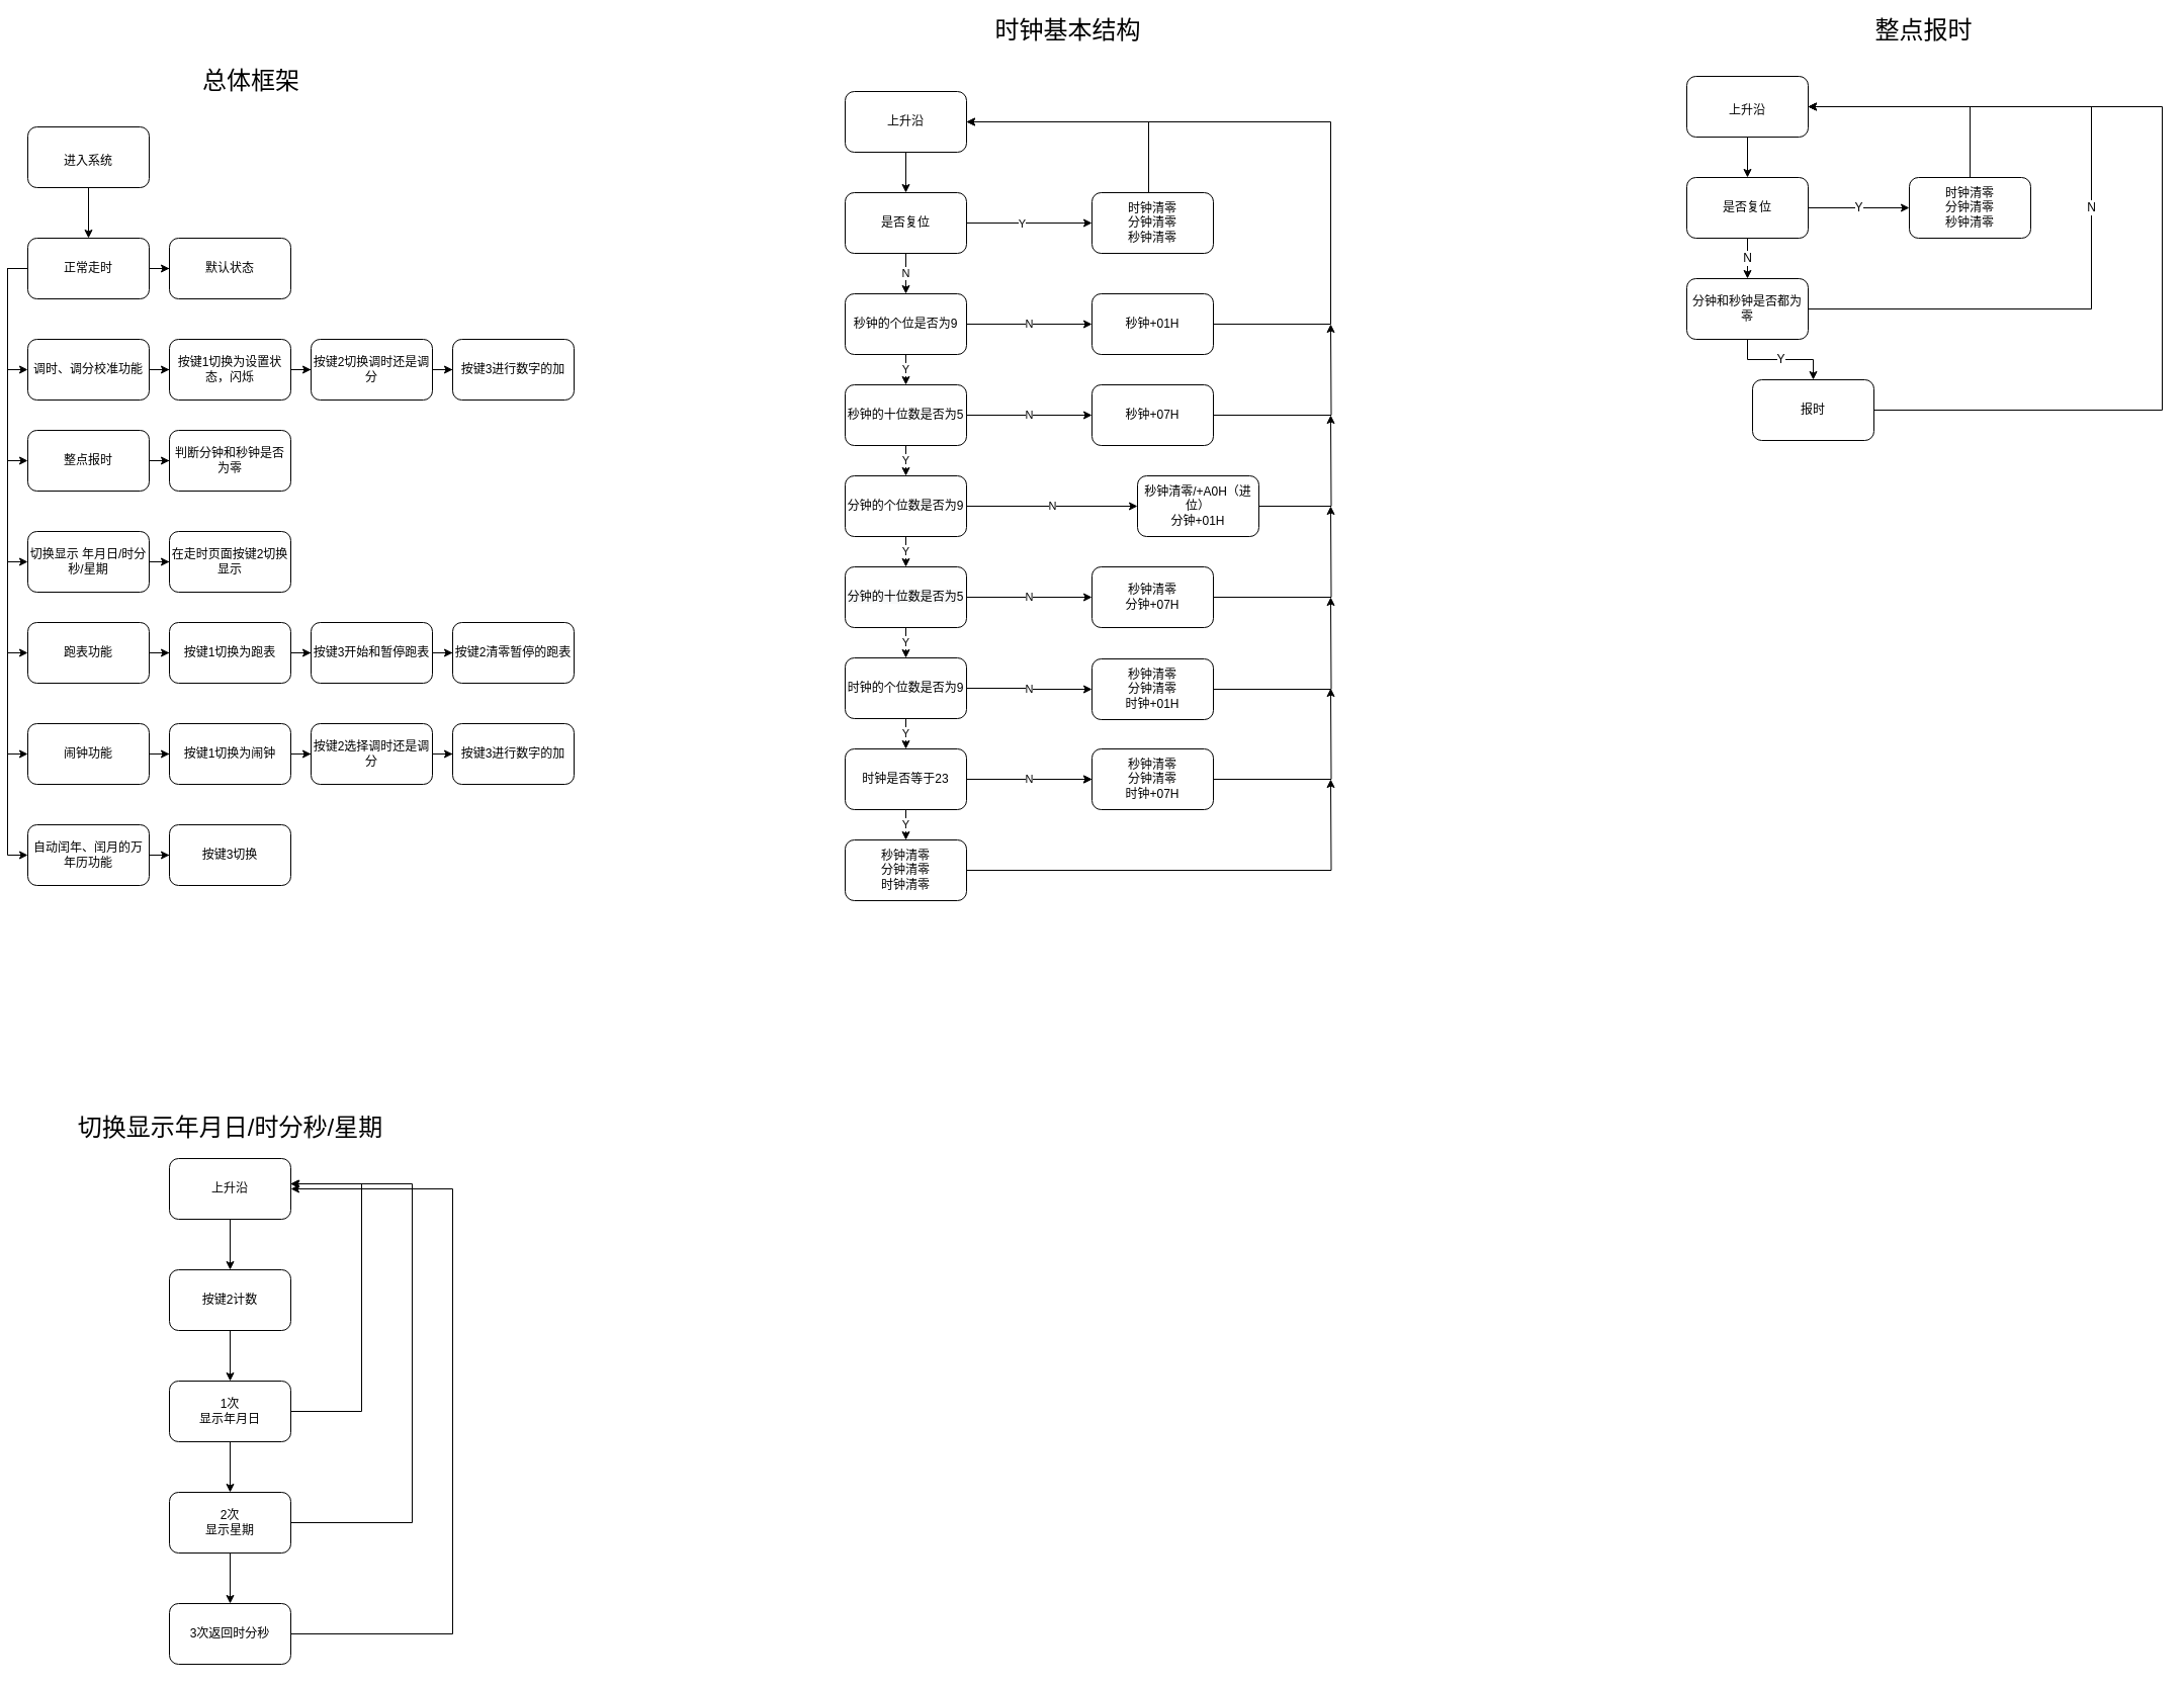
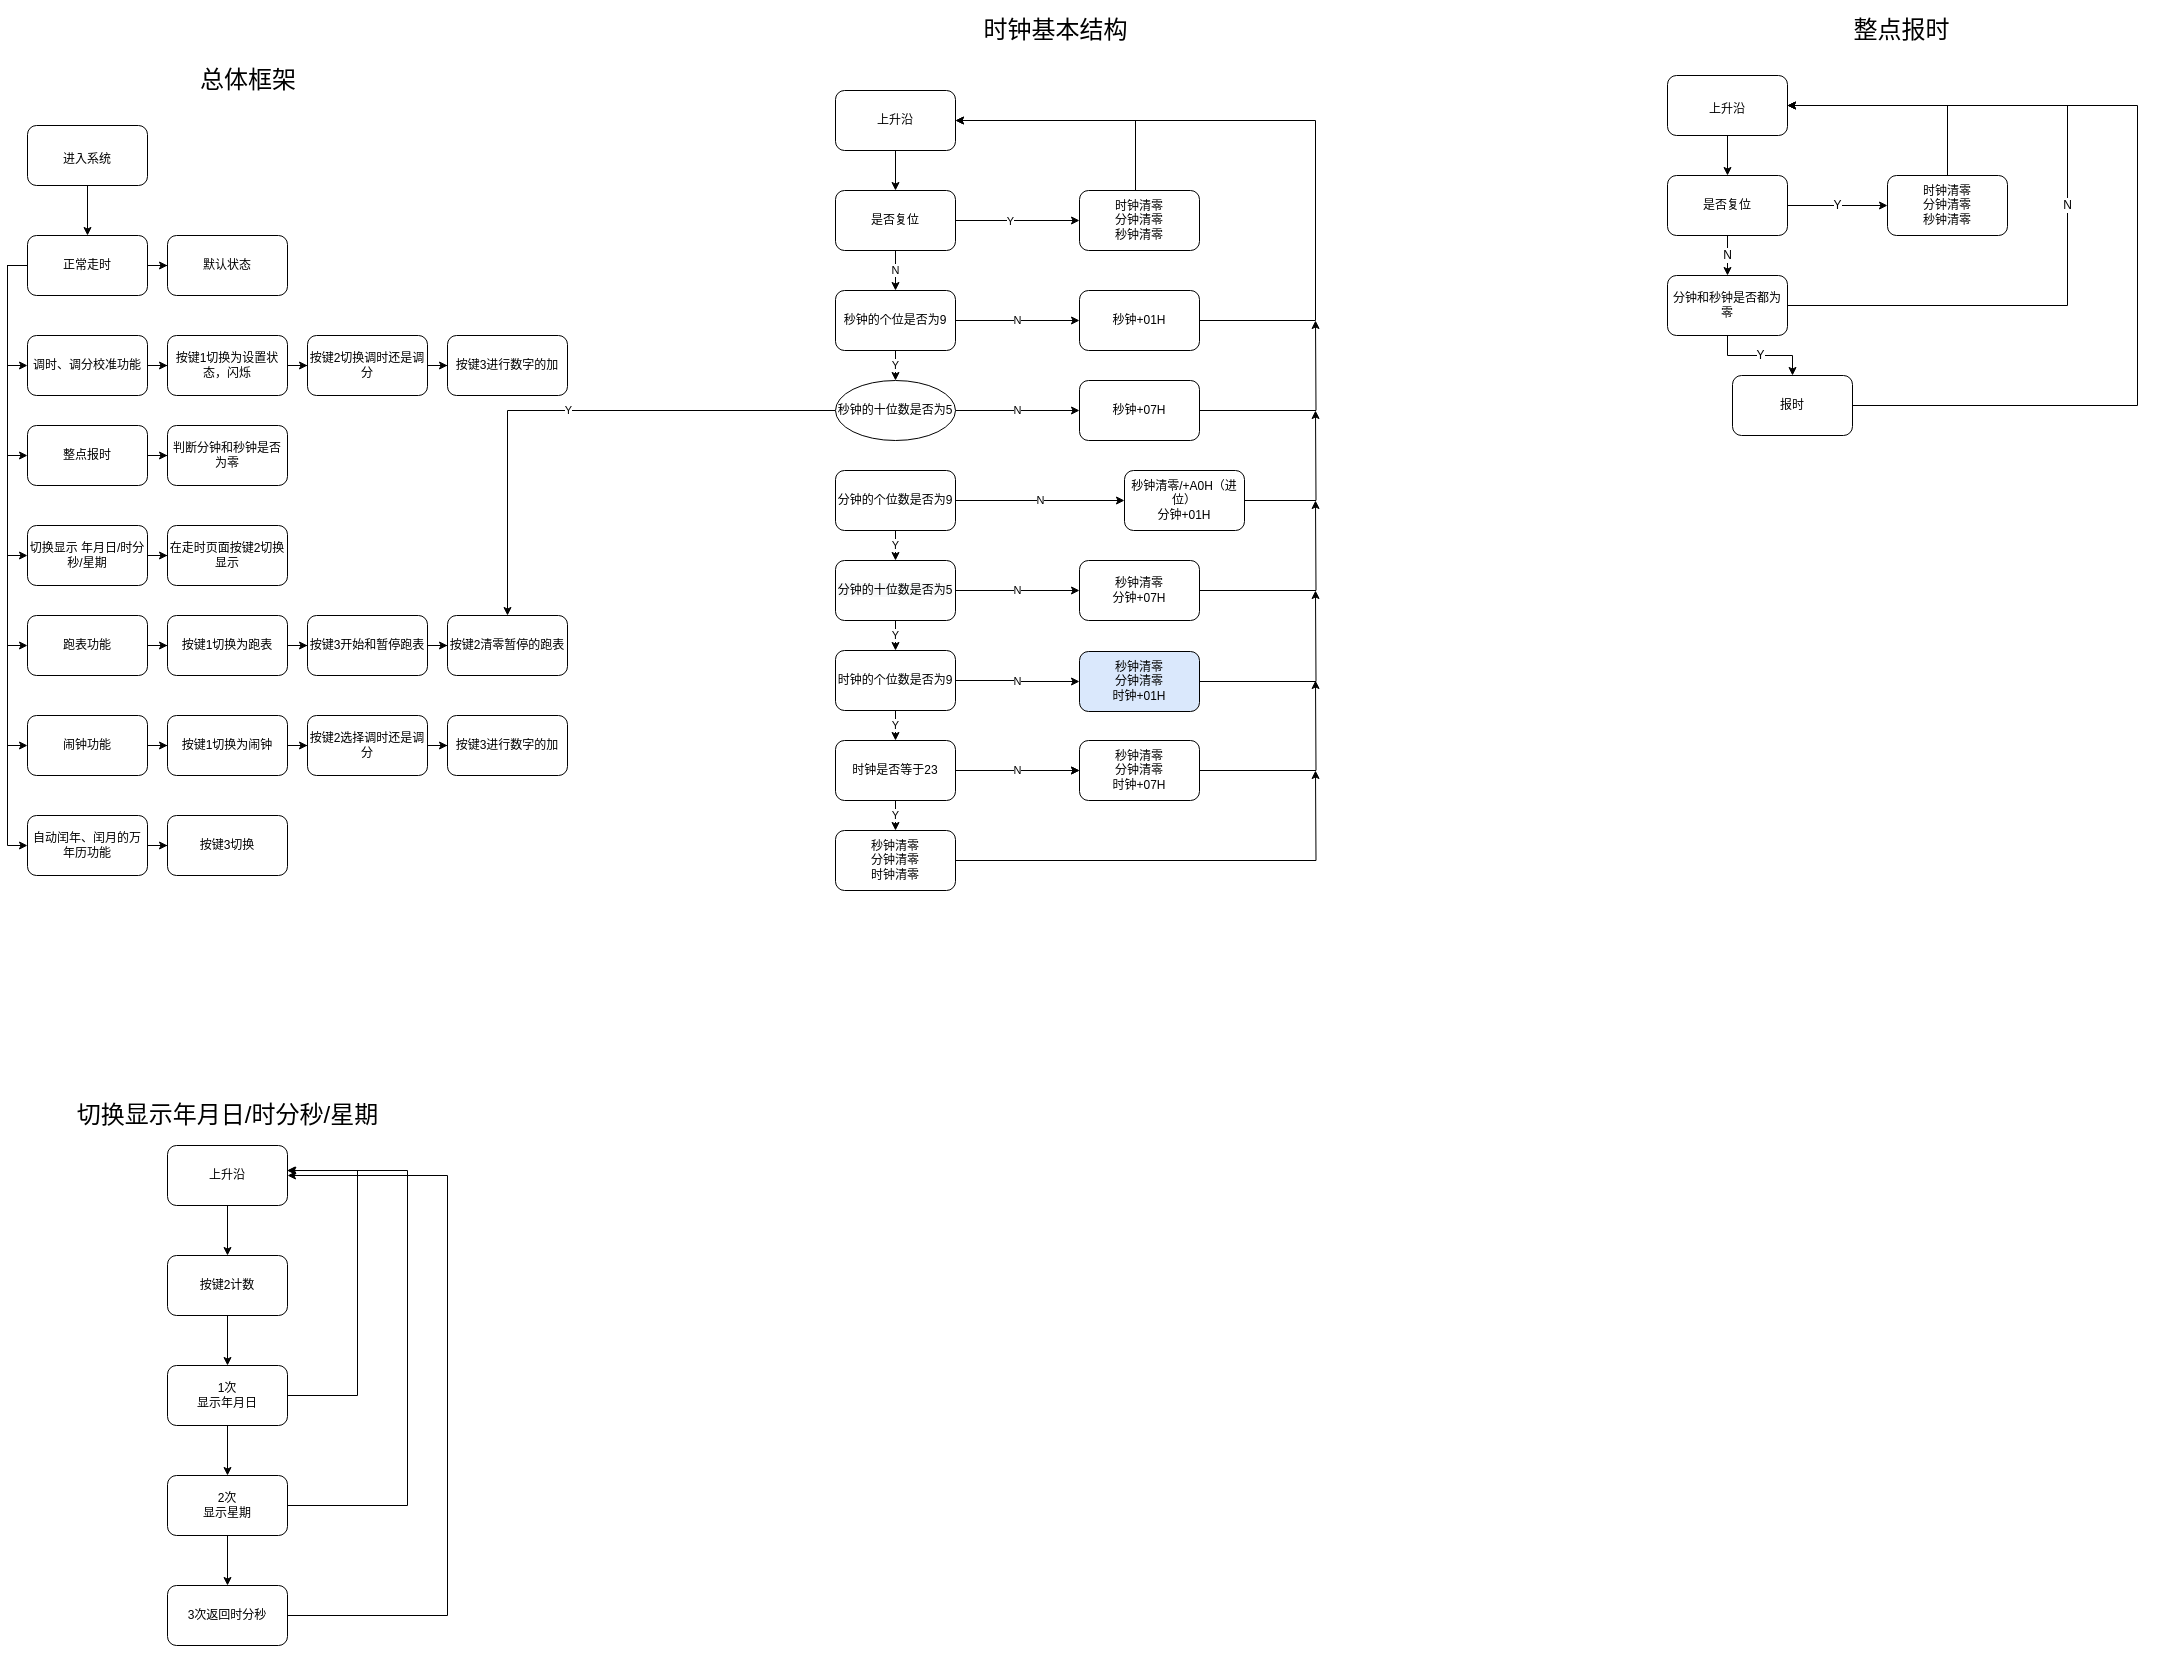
- <mxCell id="15" value="秒钟的十位数是否为5" style="rounded=1;whiteSpace=wrap;html=1;" parent="1" vertex="1"><mxGeometry x="828" y="380" width="120" height="60" as="geometry" /></mxCell>
+ <mxCell id="15" value="秒钟的十位数是否为5" style="ellipse;whiteSpace=wrap;html=1;" parent="1" vertex="1"><mxGeometry x="828" y="380" width="120" height="60" as="geometry" /></mxCell>
- <mxCell id="13" value="Y" style="edgeStyle=orthogonalEdgeStyle;rounded=0;orthogonalLoop=1;jettySize=auto;html=1;" parent="1" source="15" target="20" edge="1"><mxGeometry relative="1" as="geometry" /></mxCell>
+ <mxCell id="13" value="Y" style="edgeStyle=orthogonalEdgeStyle;rounded=0;orthogonalLoop=1;jettySize=auto;html=1;" parent="1" source="15" target="79" edge="1"><mxGeometry relative="1" as="geometry" /></mxCell>
- <mxCell id="38" value="秒钟清零&lt;br&gt;分钟清零&lt;br&gt;时钟+01H" style="rounded=1;whiteSpace=wrap;html=1;" parent="1" vertex="1"><mxGeometry x="1072" y="651" width="120" height="60" as="geometry" /></mxCell>
+ <mxCell id="38" value="秒钟清零&lt;br&gt;分钟清零&lt;br&gt;时钟+01H" style="rounded=1;whiteSpace=wrap;html=1;fillColor=#dae8fc;" parent="1" vertex="1"><mxGeometry x="1072" y="651" width="120" height="60" as="geometry" /></mxCell>
